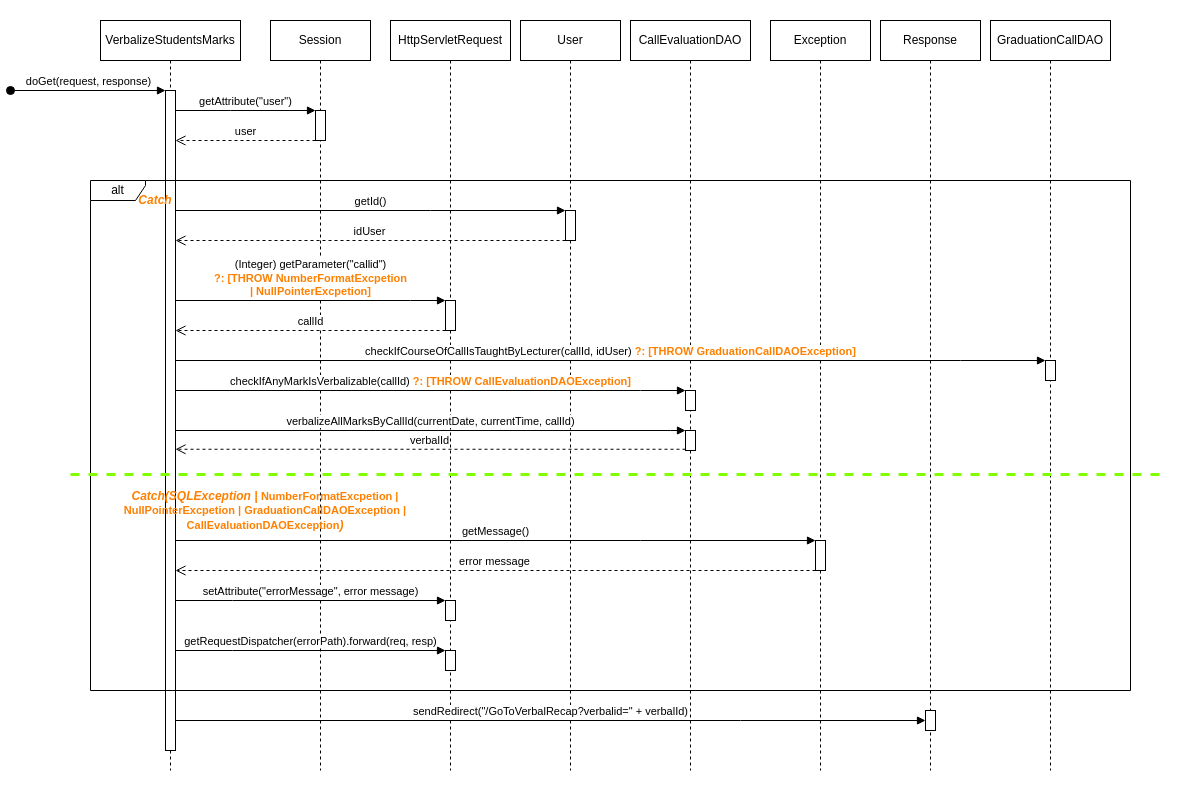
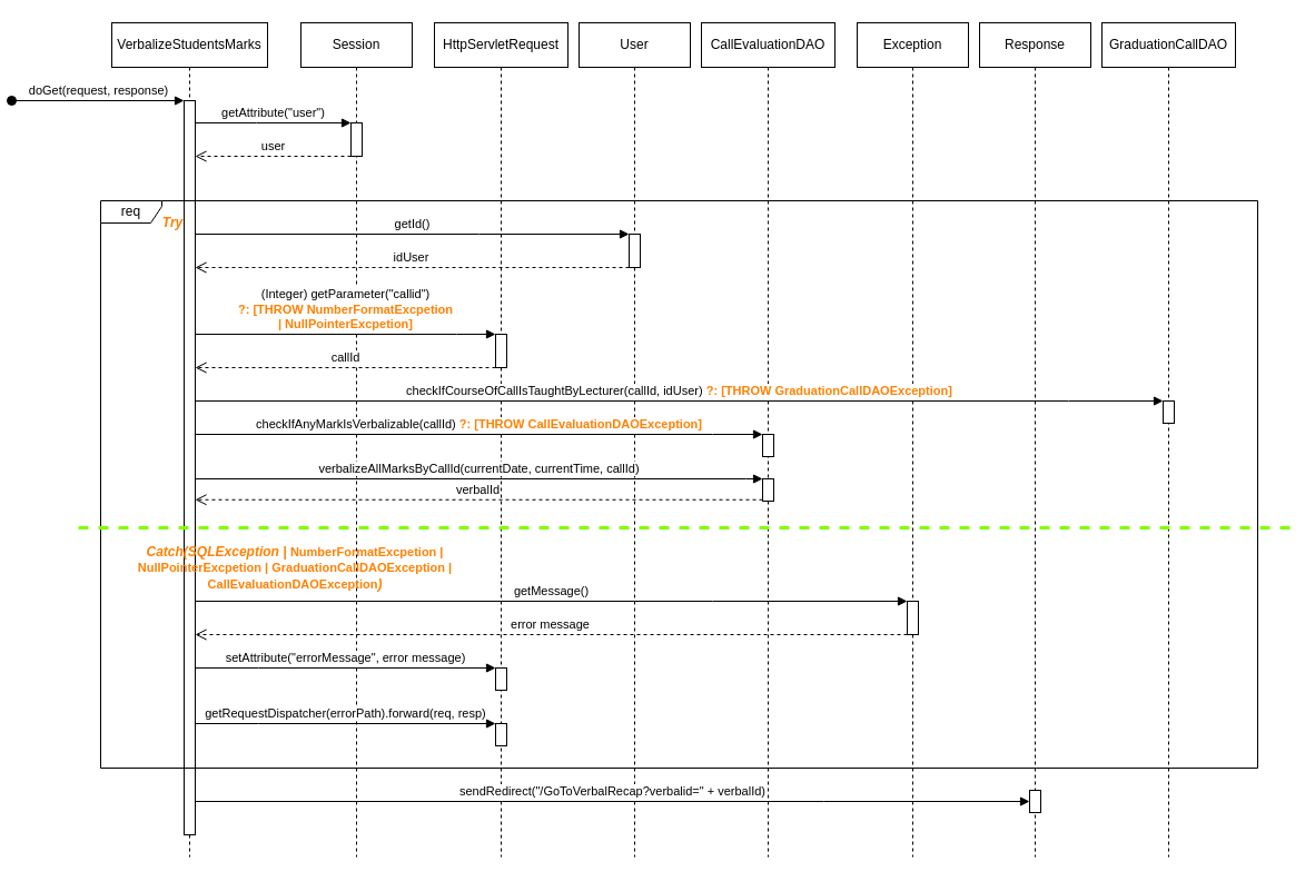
- <mxCell id="16" value="alt" style="shape=umlFrame;whiteSpace=wrap;html=1;pointerEvents=0;width=55;height=20;" vertex="1" parent="1"><mxGeometry x="40" y="180" width="1040" height="510" as="geometry" /></mxCell>
+ <mxCell id="16" value="req" style="shape=umlFrame;whiteSpace=wrap;html=1;pointerEvents=0;width=55;height=20;" vertex="1" parent="1"><mxGeometry x="40" y="180" width="1040" height="510" as="geometry" /></mxCell>
- <mxCell id="17" value="Catch" style="text;html=1;align=center;verticalAlign=middle;whiteSpace=wrap;rounded=0;fontStyle=3;fontColor=#FF8000;" vertex="1" parent="1"><mxGeometry x="30" y="190" width="150" height="20" as="geometry" /></mxCell>
+ <mxCell id="17" value="Try" style="text;html=1;align=center;verticalAlign=middle;whiteSpace=wrap;rounded=0;fontStyle=3;fontColor=#FF8000;" vertex="1" parent="1"><mxGeometry x="30" y="190" width="150" height="20" as="geometry" /></mxCell>
